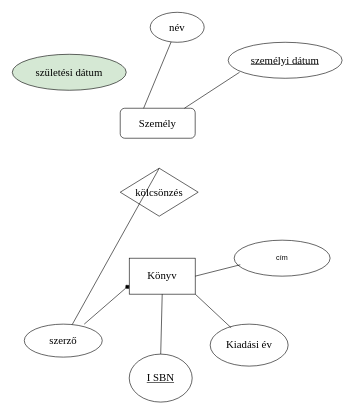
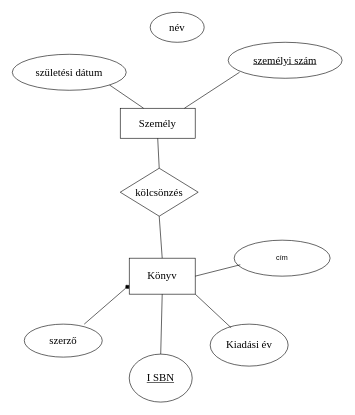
- <mxCell id="5" value="&lt;font style=&quot;font-size: 18px;&quot; face=&quot;Times New Roman&quot;&gt;&lt;u&gt;személyi dátum&lt;/u&gt;&lt;/font&gt;" style="ellipse;whiteSpace=wrap;html=1;" parent="1" vertex="1"><mxGeometry x="380" y="70" width="190" height="60" as="geometry" /></mxCell>
+ <mxCell id="5" value="&lt;font style=&quot;font-size: 18px;&quot; face=&quot;Times New Roman&quot;&gt;&lt;u&gt;személyi szám&lt;/u&gt;&lt;/font&gt;" style="ellipse;whiteSpace=wrap;html=1;" parent="1" vertex="1"><mxGeometry x="380" y="70" width="190" height="60" as="geometry" /></mxCell>
- <mxCell id="2" value="&lt;font face=&quot;Times New Roman&quot; style=&quot;font-size: 18px;&quot;&gt;születési dátum&lt;/font&gt;" style="ellipse;whiteSpace=wrap;html=1;fillColor=#d5e8d4;" parent="1" vertex="1"><mxGeometry x="20" y="90" width="190" height="60" as="geometry" /></mxCell>
+ <mxCell id="2" value="&lt;font face=&quot;Times New Roman&quot; style=&quot;font-size: 18px;&quot;&gt;születési dátum&lt;/font&gt;" style="ellipse;whiteSpace=wrap;html=1;" parent="1" vertex="1"><mxGeometry x="20" y="90" width="190" height="60" as="geometry" /></mxCell>
- <mxCell id="13" value="" style="endArrow=none;html=1;rounded=0;exitX=0.312;exitY=0;exitDx=0;exitDy=0;exitPerimeter=0;" edge="1" parent="1" source="4" target="3"><mxGeometry width="50" height="50" relative="1" as="geometry"><mxPoint x="140" y="190" as="sourcePoint" /><mxPoint x="190" y="140" as="targetPoint" /></mxGeometry></mxCell>
+ <mxCell id="13" value="" style="endArrow=none;html=1;rounded=0;entryX=1;entryY=1;entryDx=0;entryDy=0;exitX=0.312;exitY=0;exitDx=0;exitDy=0;exitPerimeter=0;" edge="1" parent="1" source="4" target="2"><mxGeometry width="50" height="50" relative="1" as="geometry"><mxPoint x="140" y="190" as="sourcePoint" /><mxPoint x="190" y="140" as="targetPoint" /></mxGeometry></mxCell>
- <mxCell id="4" value="&lt;font style=&quot;font-size: 18px;&quot; face=&quot;Times New Roman&quot;&gt;Személy&lt;/font&gt;" style="whiteSpace=wrap;html=1;rounded=1;" parent="1" vertex="1"><mxGeometry x="200" y="180" width="125" height="50" as="geometry" /></mxCell>
+ <mxCell id="4" value="&lt;font style=&quot;font-size: 18px;&quot; face=&quot;Times New Roman&quot;&gt;Személy&lt;/font&gt;" style="rounded=0;whiteSpace=wrap;html=1;" parent="1" vertex="1"><mxGeometry x="200" y="180" width="125" height="50" as="geometry" /></mxCell>
+ <mxCell id="15" value="" style="endArrow=none;html=1;rounded=0;entryX=0.5;entryY=1;entryDx=0;entryDy=0;exitX=0.5;exitY=0;exitDx=0;exitDy=0;" edge="1" parent="1" source="7" target="6"><mxGeometry width="50" height="50" relative="1" as="geometry"><mxPoint x="250" y="420" as="sourcePoint" /><mxPoint x="300" y="370" as="targetPoint" /></mxGeometry></mxCell>
- <mxCell id="14" value="" style="endArrow=none;html=1;rounded=0;exitX=0.5;exitY=0;exitDx=0;exitDy=0;" edge="1" parent="1" source="6" target="8"><mxGeometry width="50" height="50" relative="1" as="geometry"><mxPoint x="215" y="280" as="sourcePoint" /><mxPoint x="265" y="230" as="targetPoint" /></mxGeometry></mxCell>
+ <mxCell id="14" value="" style="endArrow=none;html=1;rounded=0;entryX=0.5;entryY=1;entryDx=0;entryDy=0;exitX=0.5;exitY=0;exitDx=0;exitDy=0;" edge="1" parent="1" source="6" target="4"><mxGeometry width="50" height="50" relative="1" as="geometry"><mxPoint x="215" y="280" as="sourcePoint" /><mxPoint x="265" y="230" as="targetPoint" /></mxGeometry></mxCell>
